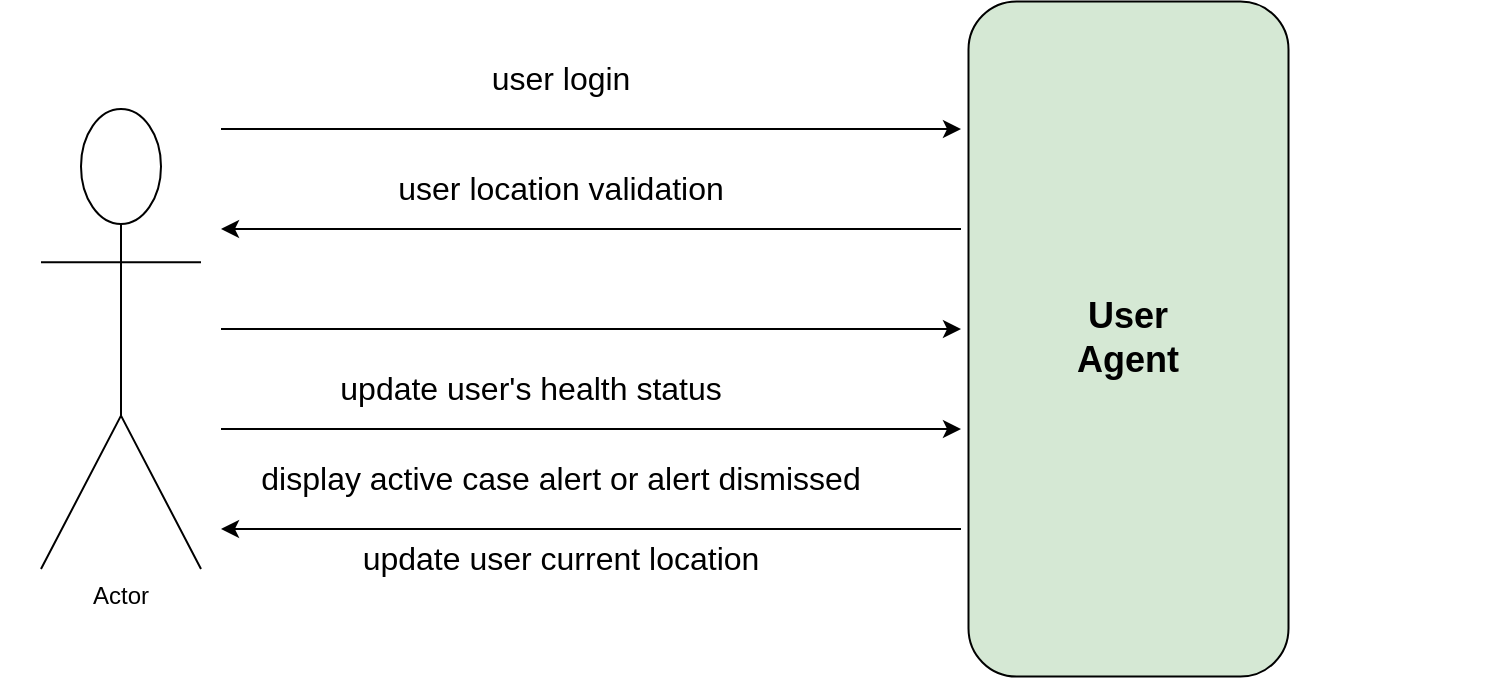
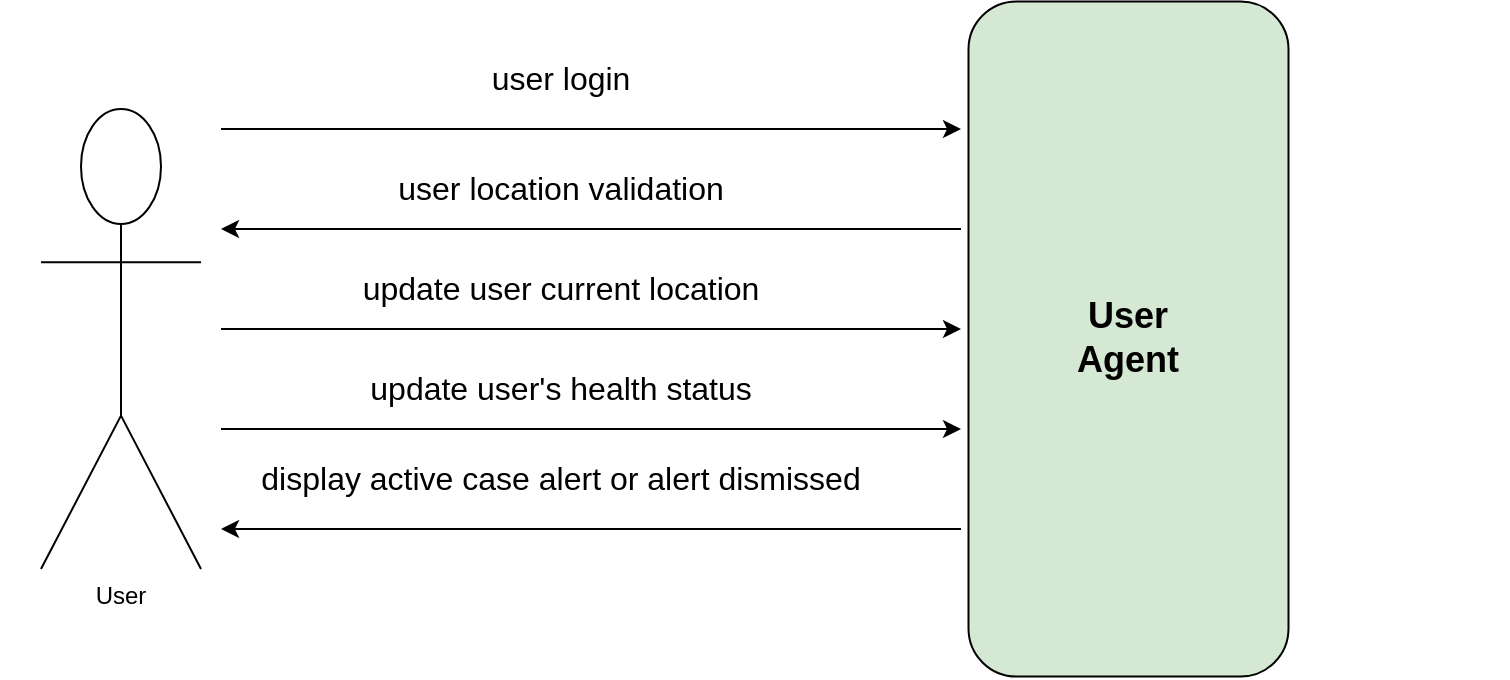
- <mxCell id="6" value="update user's health status" style="text;html=1;align=center;verticalAlign=middle;resizable=0;points=[];autosize=1;fontSize=16;" vertex="1" parent="1"><mxGeometry x="160" y="175" width="210" height="20" as="geometry" /></mxCell>
+ <mxCell id="6" value="update user's health status" style="text;html=1;align=center;verticalAlign=middle;resizable=0;points=[];autosize=1;fontSize=16;" vertex="1" parent="1"><mxGeometry x="175" y="175" width="210" height="20" as="geometry" /></mxCell>
- <mxCell id="5" value="update user current location" style="text;html=1;align=center;verticalAlign=middle;resizable=0;points=[];autosize=1;fontSize=16;" vertex="1" parent="1"><mxGeometry x="175" y="260" width="210" height="20" as="geometry" /></mxCell>
+ <mxCell id="5" value="update user current location" style="text;html=1;align=center;verticalAlign=middle;resizable=0;points=[];autosize=1;fontSize=16;" vertex="1" parent="1"><mxGeometry x="175" y="125" width="210" height="20" as="geometry" /></mxCell>
- <mxCell id="2" value="Actor" style="shape=umlActor;verticalLabelPosition=bottom;verticalAlign=top;html=1;" vertex="1" parent="1"><mxGeometry x="20" y="45" width="80" height="230" as="geometry" /></mxCell>
+ <mxCell id="2" value="User" style="shape=umlActor;verticalLabelPosition=bottom;verticalAlign=top;html=1;" vertex="1" parent="1"><mxGeometry x="20" y="45" width="80" height="230" as="geometry" /></mxCell>
